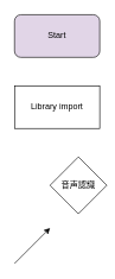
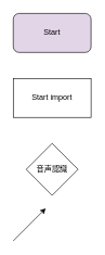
- <mxCell id="4" value="Library import" style="rounded=0;whiteSpace=wrap;html=1;" vertex="1" parent="1"><mxGeometry x="20" y="120" width="120" height="60" as="geometry" /></mxCell>
+ <mxCell id="4" value="Start import" style="rounded=0;whiteSpace=wrap;html=1;" vertex="1" parent="1"><mxGeometry x="20" y="120" width="120" height="60" as="geometry" /></mxCell>
- <mxCell id="2" value="音声認識" style="rhombus;whiteSpace=wrap;html=1;" vertex="1" parent="1"><mxGeometry x="70" y="220" width="80" height="80" as="geometry" /></mxCell>
+ <mxCell id="2" value="音声認識" style="rhombus;whiteSpace=wrap;html=1;" vertex="1" parent="1"><mxGeometry x="40" y="220" width="80" height="80" as="geometry" /></mxCell>
